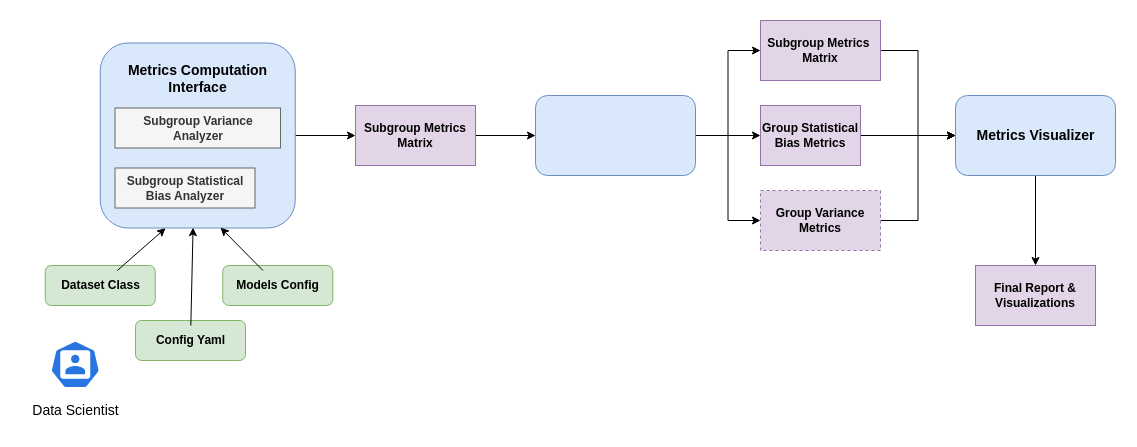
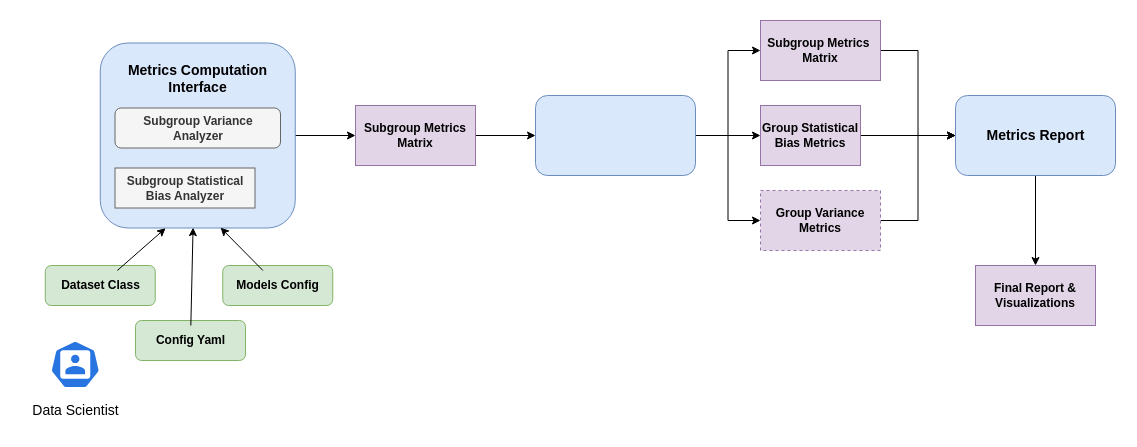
- <mxCell id="6" value="&lt;div&gt;&lt;b&gt;Subgroup Variance &lt;br&gt;&lt;/b&gt;&lt;/div&gt;&lt;div&gt;&lt;b&gt;Analyzer&lt;/b&gt;&lt;/div&gt;" style="rounded=0;whiteSpace=wrap;html=1;fillColor=#f5f5f5;fontColor=#333333;strokeColor=#666666;" parent="1" vertex="1"><mxGeometry x="114.5" y="107.5" width="165.5" height="40" as="geometry" /></mxCell>
+ <mxCell id="6" value="&lt;div&gt;&lt;b&gt;Subgroup Variance &lt;br&gt;&lt;/b&gt;&lt;/div&gt;&lt;div&gt;&lt;b&gt;Analyzer&lt;/b&gt;&lt;/div&gt;" style="whiteSpace=wrap;html=1;fillColor=#f5f5f5;fontColor=#333333;strokeColor=#666666;rounded=1;" parent="1" vertex="1"><mxGeometry x="114.5" y="107.5" width="165.5" height="40" as="geometry" /></mxCell>
- <mxCell id="30" value="&lt;b&gt;Metrics Visualizer&lt;/b&gt;" style="text;html=1;align=center;verticalAlign=middle;resizable=0;points=[];autosize=1;strokeColor=none;fillColor=none;fontSize=14;" parent="1" vertex="1"><mxGeometry x="965" y="120" width="140" height="30" as="geometry" /></mxCell>
+ <mxCell id="30" value="&lt;b&gt;Metrics Report&lt;/b&gt;" style="text;html=1;align=center;verticalAlign=middle;resizable=0;points=[];autosize=1;strokeColor=none;fillColor=none;fontSize=14;" parent="1" vertex="1"><mxGeometry x="965" y="120" width="140" height="30" as="geometry" /></mxCell>
